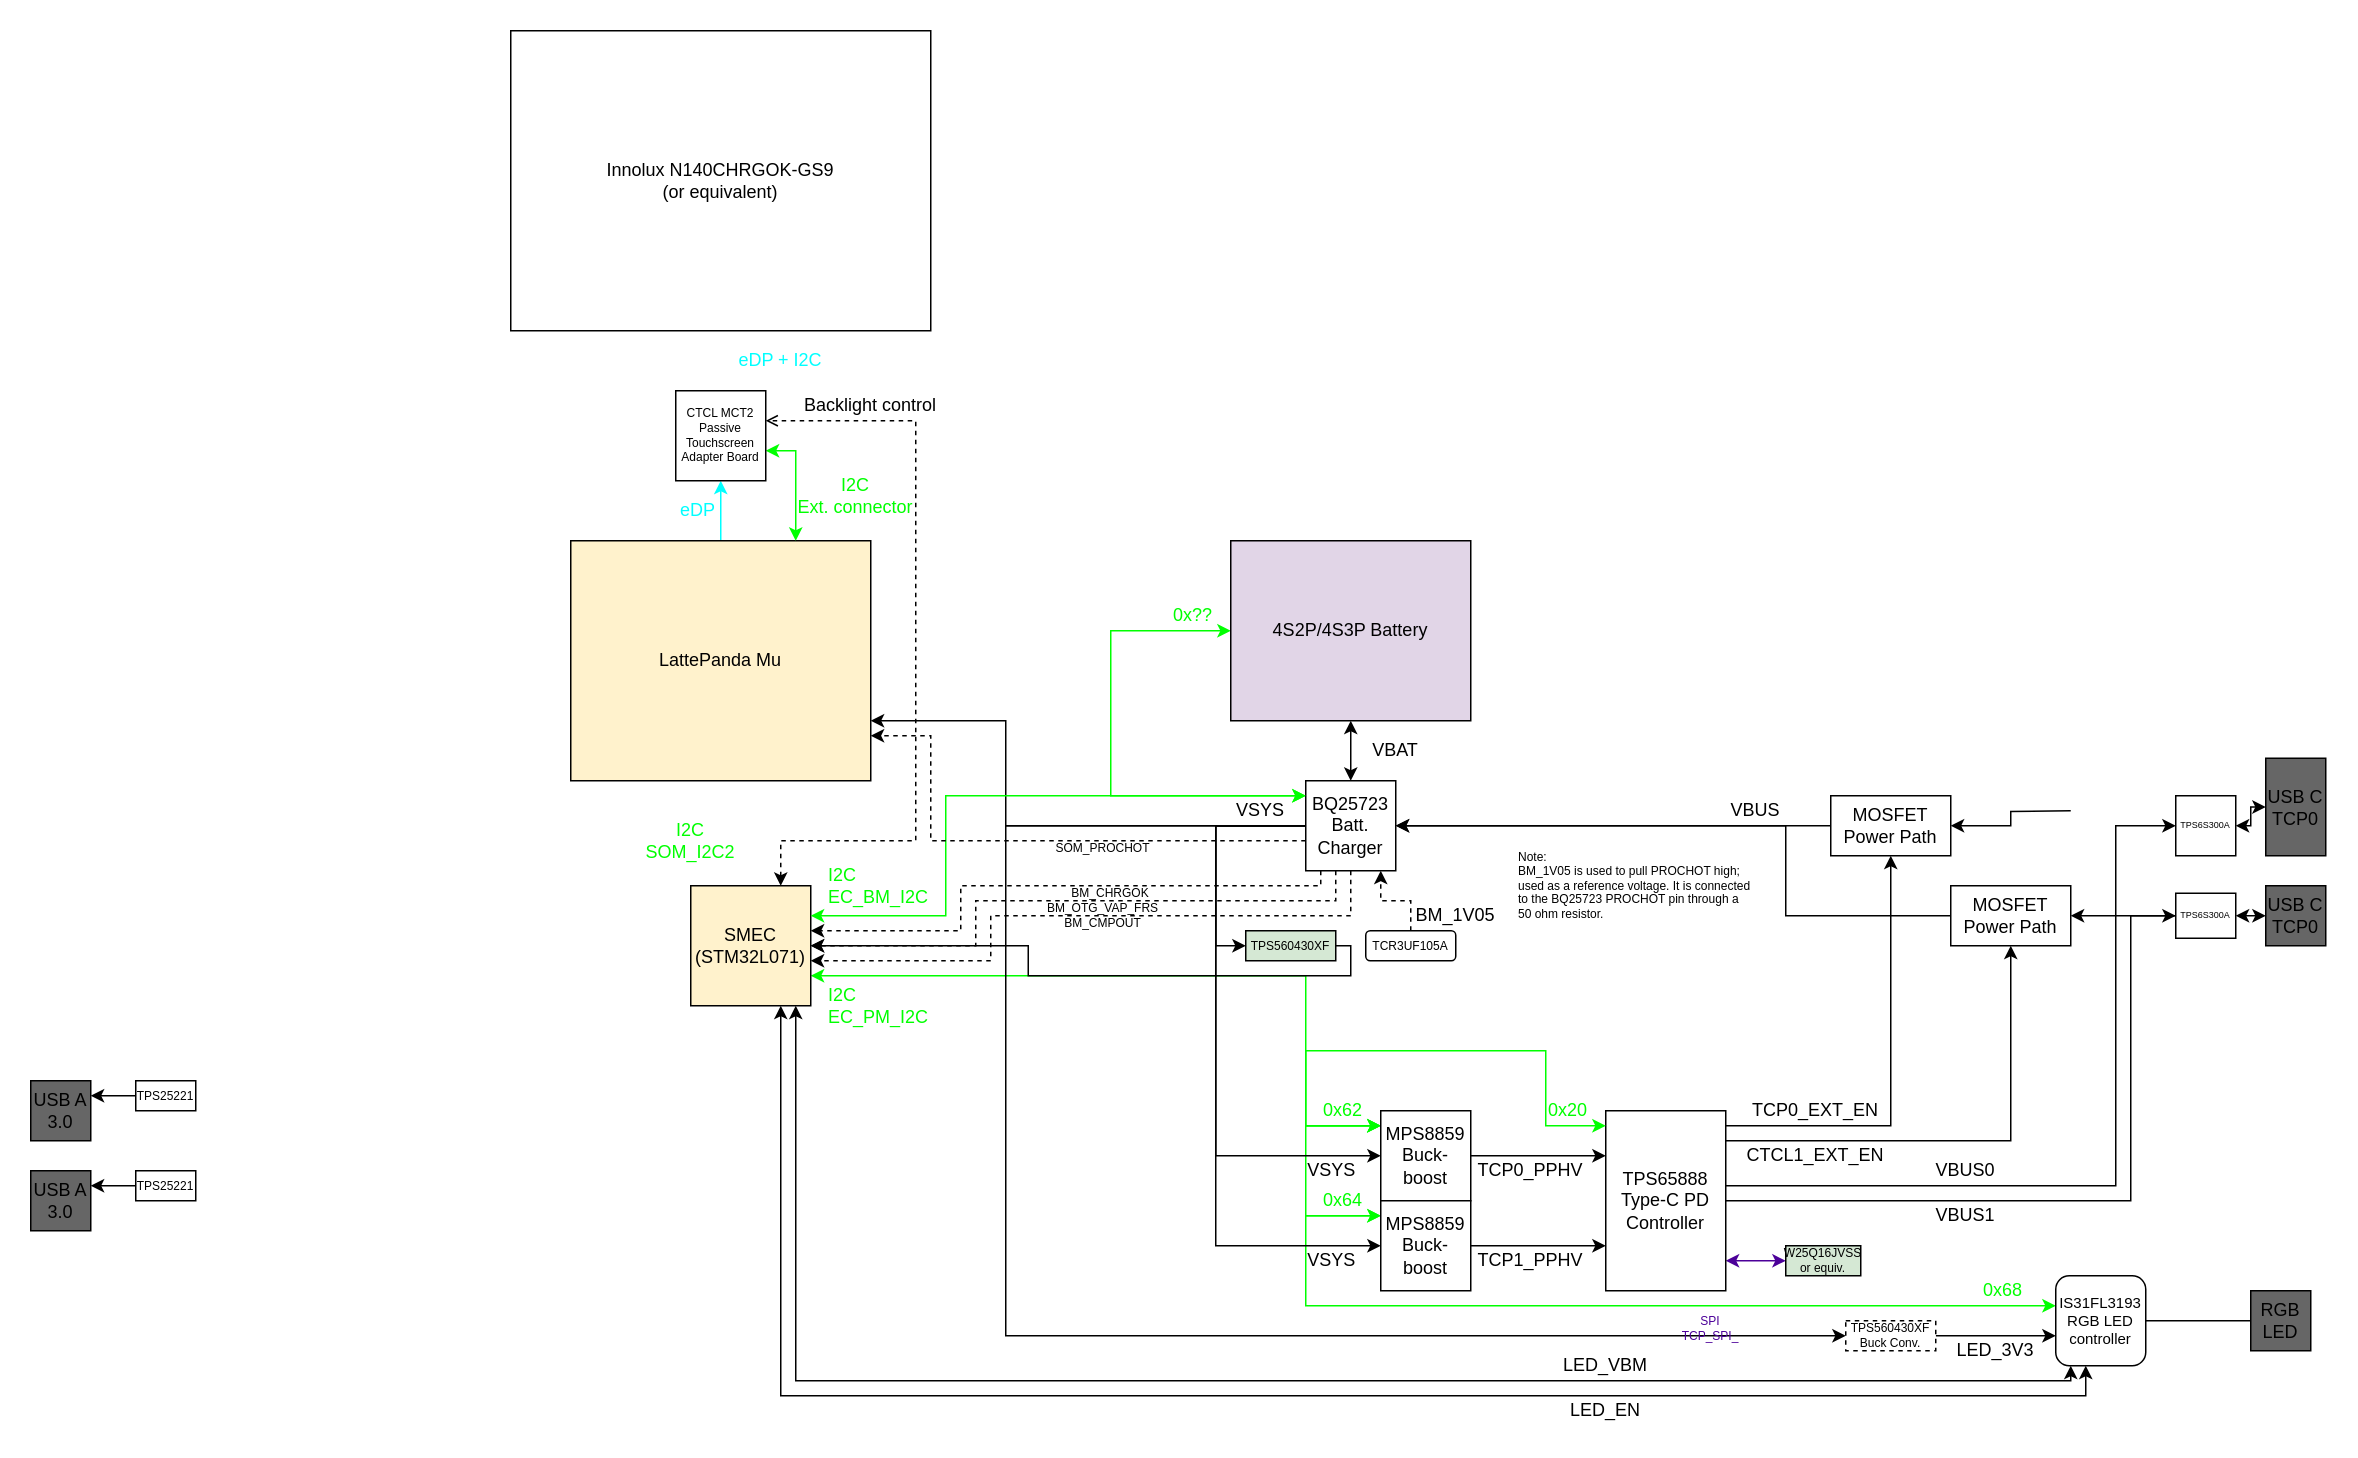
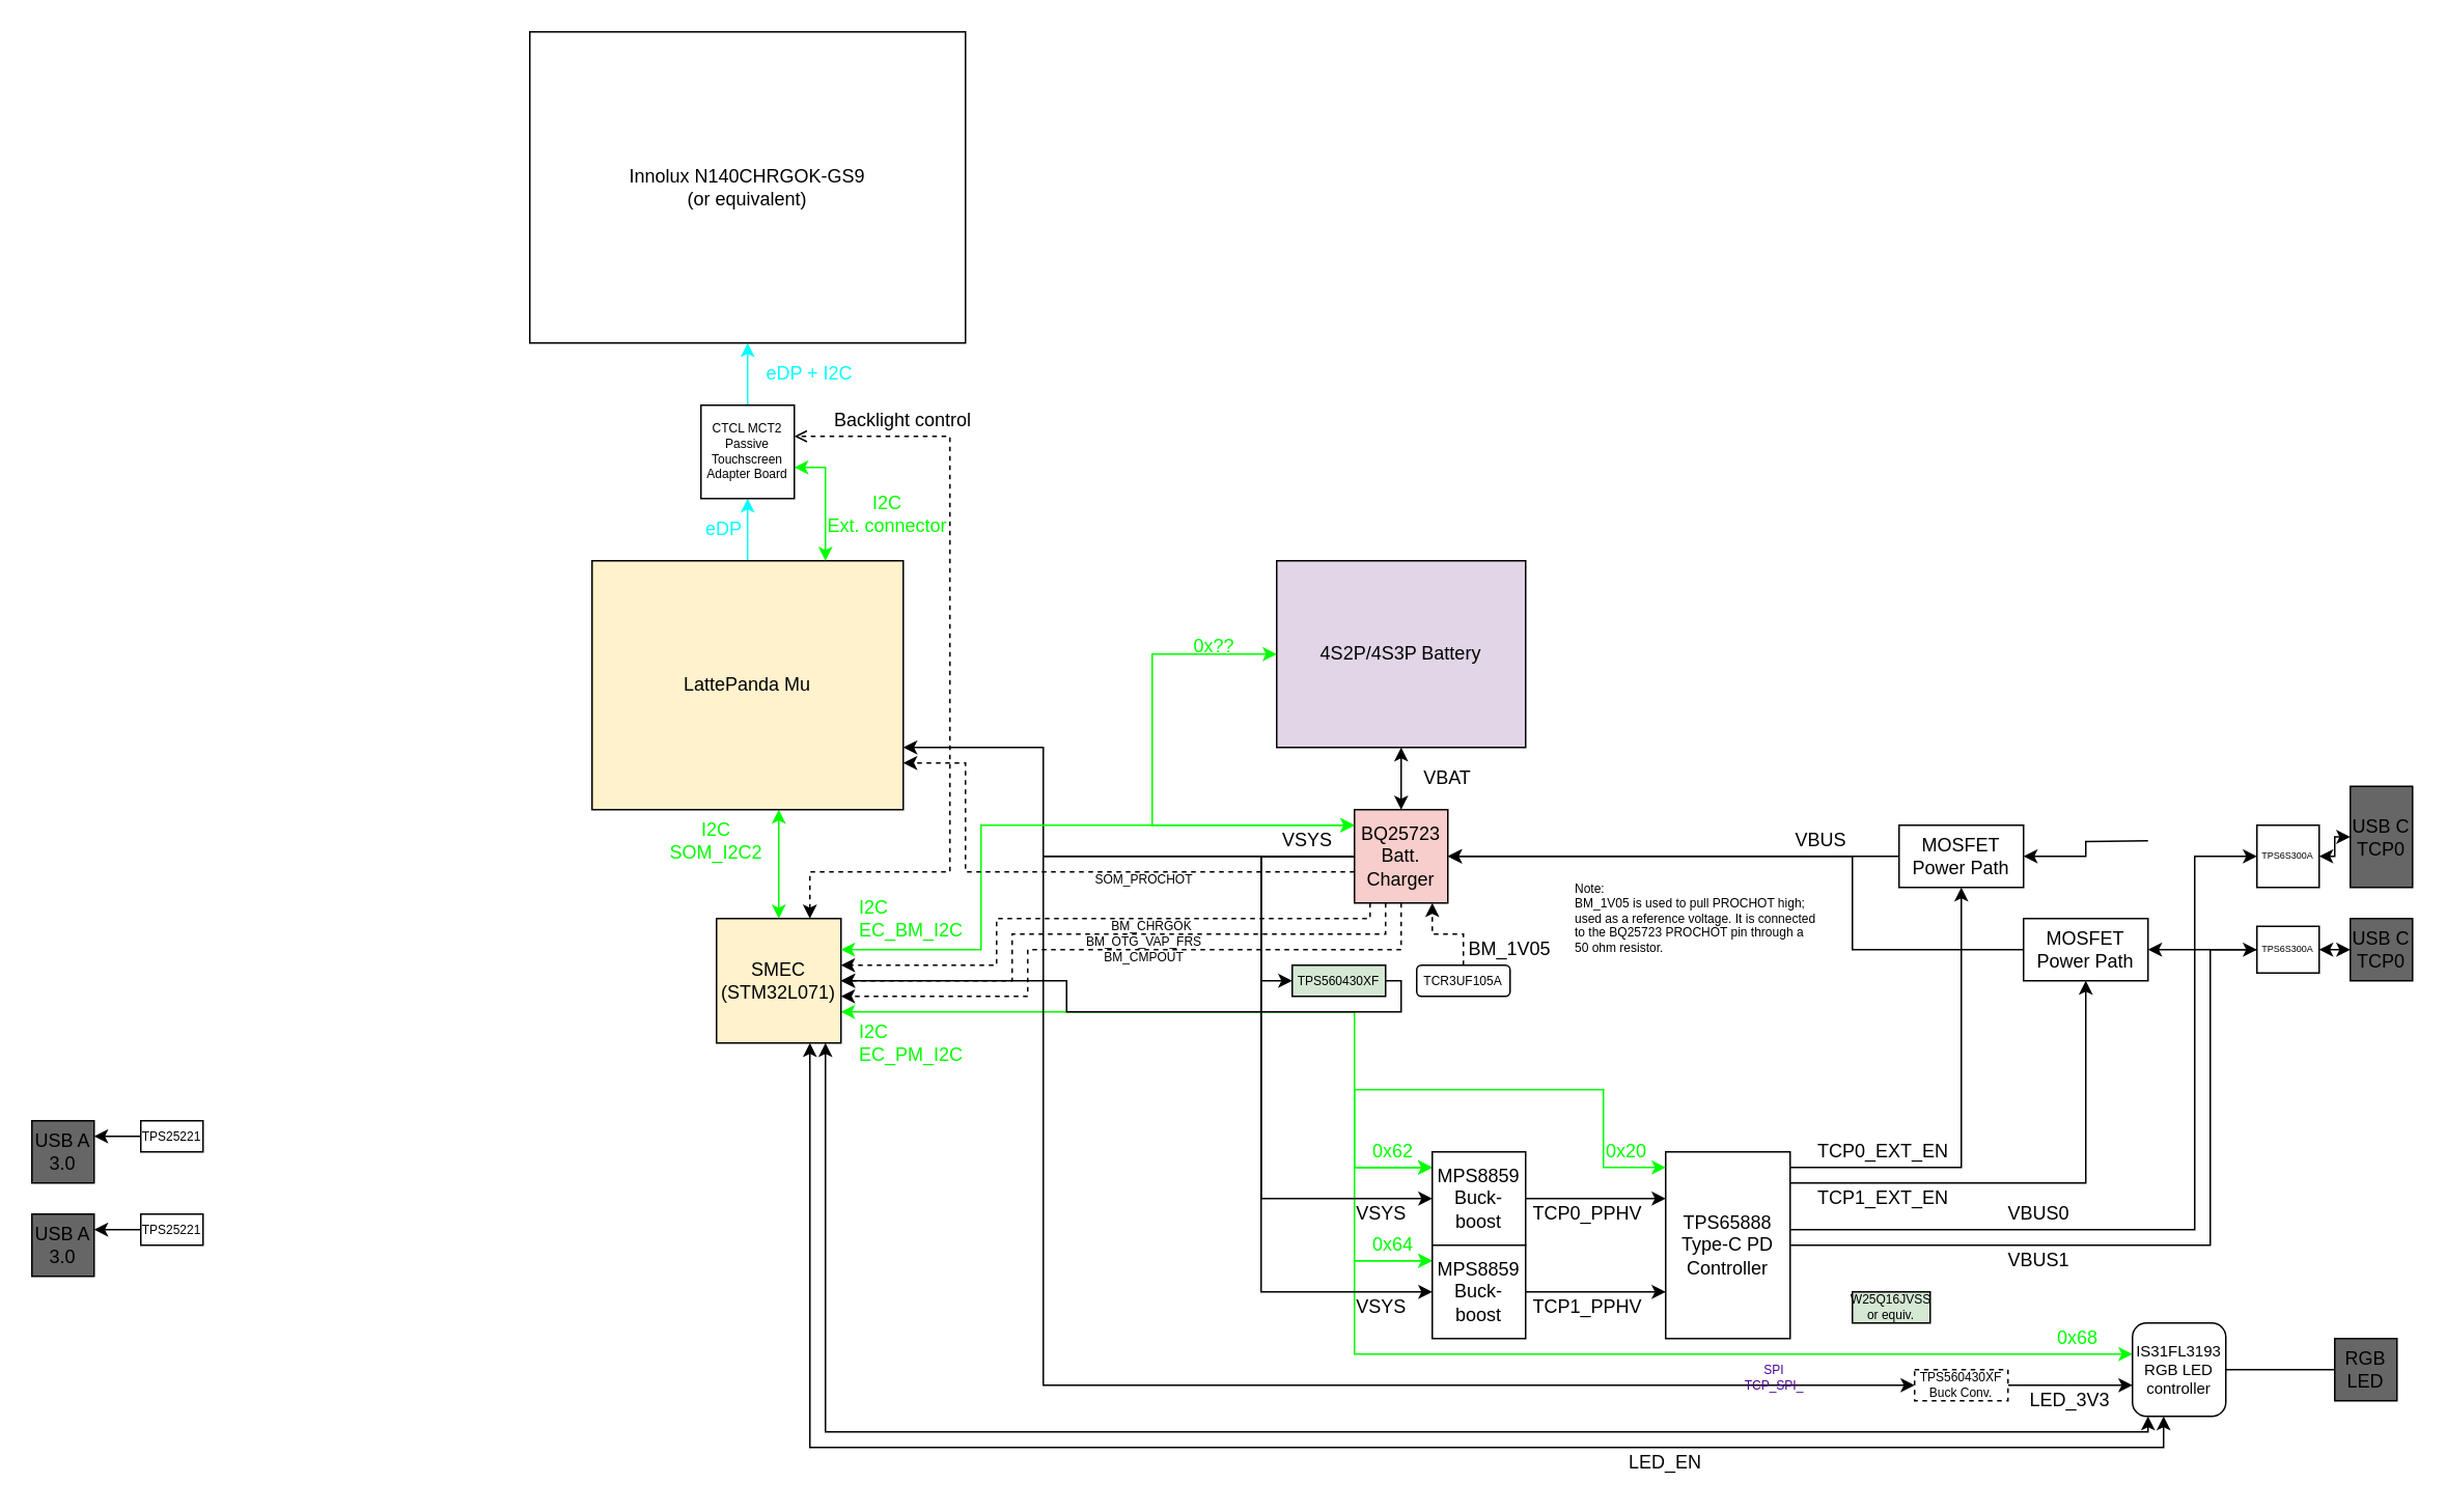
+ <mxCell id="5" style="edgeStyle=none;html=1;exitX=0.5;exitY=0;exitDx=0;exitDy=0;entryX=0.5;entryY=1;entryDx=0;entryDy=0;fontSize=8;strokeColor=#00FFFF;" parent="1" source="7" target="8" edge="1"><mxGeometry relative="1" as="geometry" /></mxCell>
- <mxCell id="79" value="0x??" style="text;html=1;strokeColor=none;fillColor=none;align=left;verticalAlign=middle;whiteSpace=wrap;rounded=0;fontSize=12;fontColor=#00FF00;" parent="1" vertex="1"><mxGeometry x="780" y="400" width="30" height="20" as="geometry" /></mxCell>
+ <mxCell id="79" value="0x??" style="text;html=1;strokeColor=none;fillColor=none;align=left;verticalAlign=middle;whiteSpace=wrap;rounded=0;fontSize=12;fontColor=#00FF00;" parent="1" vertex="1"><mxGeometry x="765" y="405" width="30" height="20" as="geometry" /></mxCell>
- <mxCell id="53" value="BQ25723&lt;br&gt;Batt. Charger" style="rounded=0;whiteSpace=wrap;html=1;points=[[1,0,0,0,10],[1,0,0,0,20],[1,0,0,0,30],[1,0,0,0,40],[1,0,0,0,50],[0,0,0,0,10],[0,0,0,0,20],[0,0,0,0,30],[0,0,0,0,40],[0,0,0,0,50],[0,0,0,10,0],[0,0,0,20,0],[0,0,0,30,0],[0,0,0,40,0],[0,0,0,50,0],[0,1,0,10,0],[0,1,0,20,0],[0,1,0,30,0],[0,1,0,40,0],[0,1,0,50,0]];" parent="1" vertex="1"><mxGeometry x="870" y="520" width="60" height="60" as="geometry" /></mxCell>
+ <mxCell id="53" value="BQ25723&lt;br&gt;Batt. Charger" style="rounded=0;whiteSpace=wrap;html=1;points=[[1,0,0,0,10],[1,0,0,0,20],[1,0,0,0,30],[1,0,0,0,40],[1,0,0,0,50],[0,0,0,0,10],[0,0,0,0,20],[0,0,0,0,30],[0,0,0,0,40],[0,0,0,0,50],[0,0,0,10,0],[0,0,0,20,0],[0,0,0,30,0],[0,0,0,40,0],[0,0,0,50,0],[0,1,0,10,0],[0,1,0,20,0],[0,1,0,30,0],[0,1,0,40,0],[0,1,0,50,0]];fillColor=#f8cecc;" parent="1" vertex="1"><mxGeometry x="870" y="520" width="60" height="60" as="geometry" /></mxCell>
+ <mxCell id="3" style="edgeStyle=none;html=1;exitX=0;exitY=1;exitDx=120;exitDy=0;exitPerimeter=0;entryX=0;entryY=0;entryDx=40;entryDy=0;entryPerimeter=0;strokeColor=#00FF00;fontSize=8;fontColor=#4C0099;startArrow=classic;startFill=1;" edge="1" parent="1" source="4" target="11"><mxGeometry relative="1" as="geometry" /></mxCell>
- <mxCell id="66" value="I2C&lt;br&gt;SOM_I2C2" style="text;html=1;strokeColor=none;fillColor=none;align=center;verticalAlign=middle;whiteSpace=wrap;rounded=0;fontSize=12;fontColor=#00FF00;" parent="1" vertex="1"><mxGeometry x="420" y="540" width="80" height="40" as="geometry" /></mxCell>
+ <mxCell id="66" value="I2C&lt;br&gt;SOM_I2C2" style="text;html=1;strokeColor=none;fillColor=none;align=center;verticalAlign=middle;whiteSpace=wrap;rounded=0;fontSize=12;fontColor=#00FF00;" parent="1" vertex="1"><mxGeometry x="420" y="520" width="80" height="40" as="geometry" /></mxCell>
- <mxCell id="40" value="CTCL1_EXT_EN" style="text;html=1;strokeColor=none;fillColor=none;align=center;verticalAlign=middle;whiteSpace=wrap;rounded=0;" parent="1" vertex="1"><mxGeometry x="1160" y="760" width="100" height="20" as="geometry" /></mxCell>
+ <mxCell id="40" value="TCP1_EXT_EN" style="text;html=1;strokeColor=none;fillColor=none;align=center;verticalAlign=middle;whiteSpace=wrap;rounded=0;" parent="1" vertex="1"><mxGeometry x="1160" y="760" width="100" height="20" as="geometry" /></mxCell>
- <mxCell id="18" style="edgeStyle=none;html=1;exitX=1;exitY=0;exitDx=0;exitDy=100;exitPerimeter=0;entryX=0;entryY=0;entryDx=0;entryDy=10;entryPerimeter=0;fontSize=8;startArrow=classic;startFill=1;strokeColor=#4C0099;" edge="1" parent="1" source="19" target="80"><mxGeometry relative="1" as="geometry" /></mxCell>
- <mxCell id="84" value="LED_VBM" style="text;html=1;strokeColor=none;fillColor=none;align=center;verticalAlign=middle;whiteSpace=wrap;rounded=0;" vertex="1" parent="1"><mxGeometry x="1040" y="900" width="60" height="20" as="geometry" /></mxCell>
